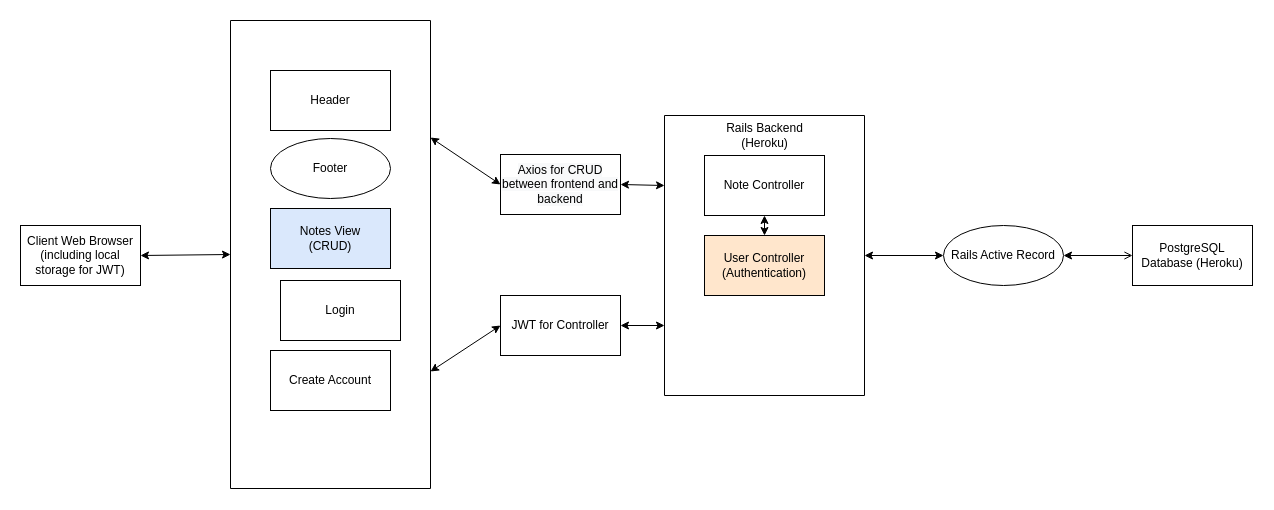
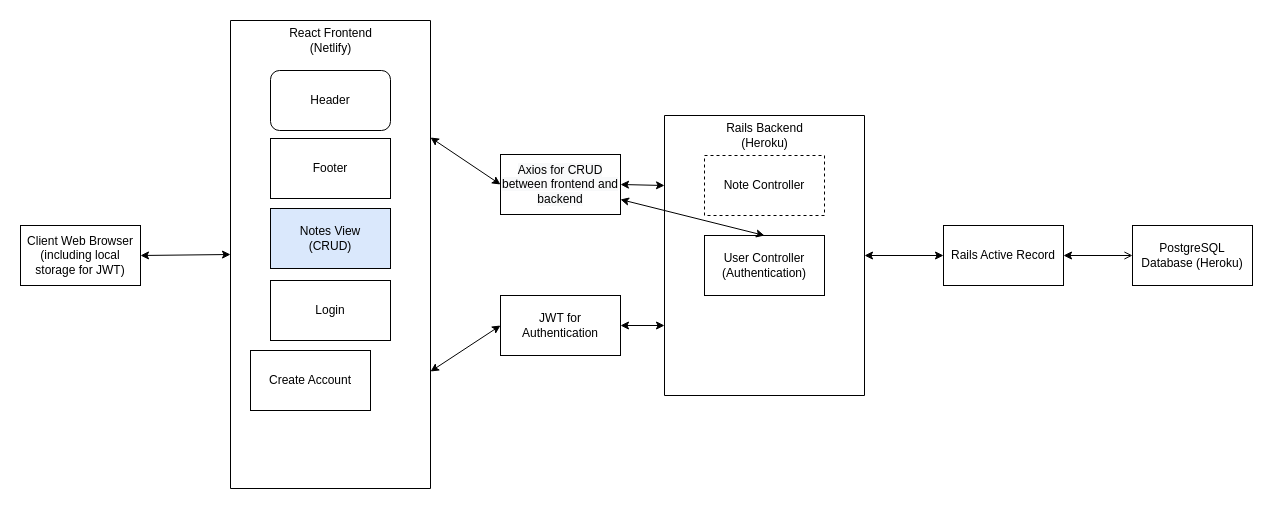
+ <mxCell id="13" value="React Frontend&lt;br&gt;(Netlify)" style="text;html=1;align=center;verticalAlign=middle;resizable=0;points=[];autosize=1;strokeColor=none;" parent="12" vertex="1"><mxGeometry x="50" y="5" width="100" height="30" as="geometry" /></mxCell>
- <mxCell id="14" value="Header" style="rounded=0;whiteSpace=wrap;html=1;" parent="12" vertex="1"><mxGeometry x="40" y="50" width="120" height="60" as="geometry" /></mxCell>
+ <mxCell id="14" value="Header" style="whiteSpace=wrap;html=1;rounded=1;" parent="12" vertex="1"><mxGeometry x="40" y="50" width="120" height="60" as="geometry" /></mxCell>
- <mxCell id="15" value="Footer" style="ellipse;whiteSpace=wrap;html=1;" parent="12" vertex="1"><mxGeometry x="40" y="118" width="120" height="60" as="geometry" /></mxCell>
+ <mxCell id="15" value="Footer" style="rounded=0;whiteSpace=wrap;html=1;" parent="12" vertex="1"><mxGeometry x="40" y="118" width="120" height="60" as="geometry" /></mxCell>
- <mxCell id="6" value="Note Controller" style="rounded=0;whiteSpace=wrap;html=1;" parent="4" vertex="1"><mxGeometry x="40" y="40" width="120" height="60" as="geometry" /></mxCell>
+ <mxCell id="6" value="Note Controller" style="rounded=0;whiteSpace=wrap;html=1;dashed=1;" parent="4" vertex="1"><mxGeometry x="40" y="40" width="120" height="60" as="geometry" /></mxCell>
- <mxCell id="8" value="" style="endArrow=classic;startArrow=classic;html=1;exitX=0.5;exitY=0;exitDx=0;exitDy=0;entryX=0.5;entryY=1;entryDx=0;entryDy=0;" parent="4" source="7" target="6" edge="1"><mxGeometry width="50" height="50" relative="1" as="geometry"><mxPoint x="-10" y="120" as="sourcePoint" /><mxPoint x="40" y="70" as="targetPoint" /></mxGeometry></mxCell>
+ <mxCell id="8" value="" style="endArrow=classic;startArrow=classic;html=1;exitX=0.5;exitY=0;exitDx=0;exitDy=0;" parent="4" source="7" target="19" edge="1"><mxGeometry width="50" height="50" relative="1" as="geometry"><mxPoint x="-10" y="120" as="sourcePoint" /><mxPoint x="40" y="70" as="targetPoint" /></mxGeometry></mxCell>
- <mxCell id="24" value="Rails Active Record" style="ellipse;whiteSpace=wrap;html=1;" parent="1" vertex="1"><mxGeometry x="943" y="225" width="120" height="60" as="geometry" /></mxCell>
+ <mxCell id="24" value="Rails Active Record" style="rounded=0;whiteSpace=wrap;html=1;" parent="1" vertex="1"><mxGeometry x="943" y="225" width="120" height="60" as="geometry" /></mxCell>
- <mxCell id="7" value="User Controller (Authentication)" style="rounded=0;whiteSpace=wrap;html=1;fillColor=#ffe6cc;" parent="4" vertex="1"><mxGeometry x="40" y="120" width="120" height="60" as="geometry" /></mxCell>
+ <mxCell id="7" value="User Controller (Authentication)" style="rounded=0;whiteSpace=wrap;html=1;" parent="4" vertex="1"><mxGeometry x="40" y="120" width="120" height="60" as="geometry" /></mxCell>
- <mxCell id="17" value="Login" style="rounded=0;whiteSpace=wrap;html=1;" vertex="1" parent="12"><mxGeometry x="50" y="260" width="120" height="60" as="geometry" /></mxCell>
+ <mxCell id="17" value="Login" style="rounded=0;whiteSpace=wrap;html=1;" vertex="1" parent="12"><mxGeometry x="40" y="260" width="120" height="60" as="geometry" /></mxCell>
- <mxCell id="20" value="JWT for Controller" style="rounded=0;whiteSpace=wrap;html=1;" parent="1" vertex="1"><mxGeometry x="500" y="295" width="120" height="60" as="geometry" /></mxCell>
+ <mxCell id="20" value="JWT for Authentication" style="rounded=0;whiteSpace=wrap;html=1;" parent="1" vertex="1"><mxGeometry x="500" y="295" width="120" height="60" as="geometry" /></mxCell>
- <mxCell id="18" value="Create Account" style="rounded=0;whiteSpace=wrap;html=1;" vertex="1" parent="12"><mxGeometry x="40" y="330" width="120" height="60" as="geometry" /></mxCell>
+ <mxCell id="18" value="Create Account" style="rounded=0;whiteSpace=wrap;html=1;" vertex="1" parent="12"><mxGeometry x="20" y="330" width="120" height="60" as="geometry" /></mxCell>
